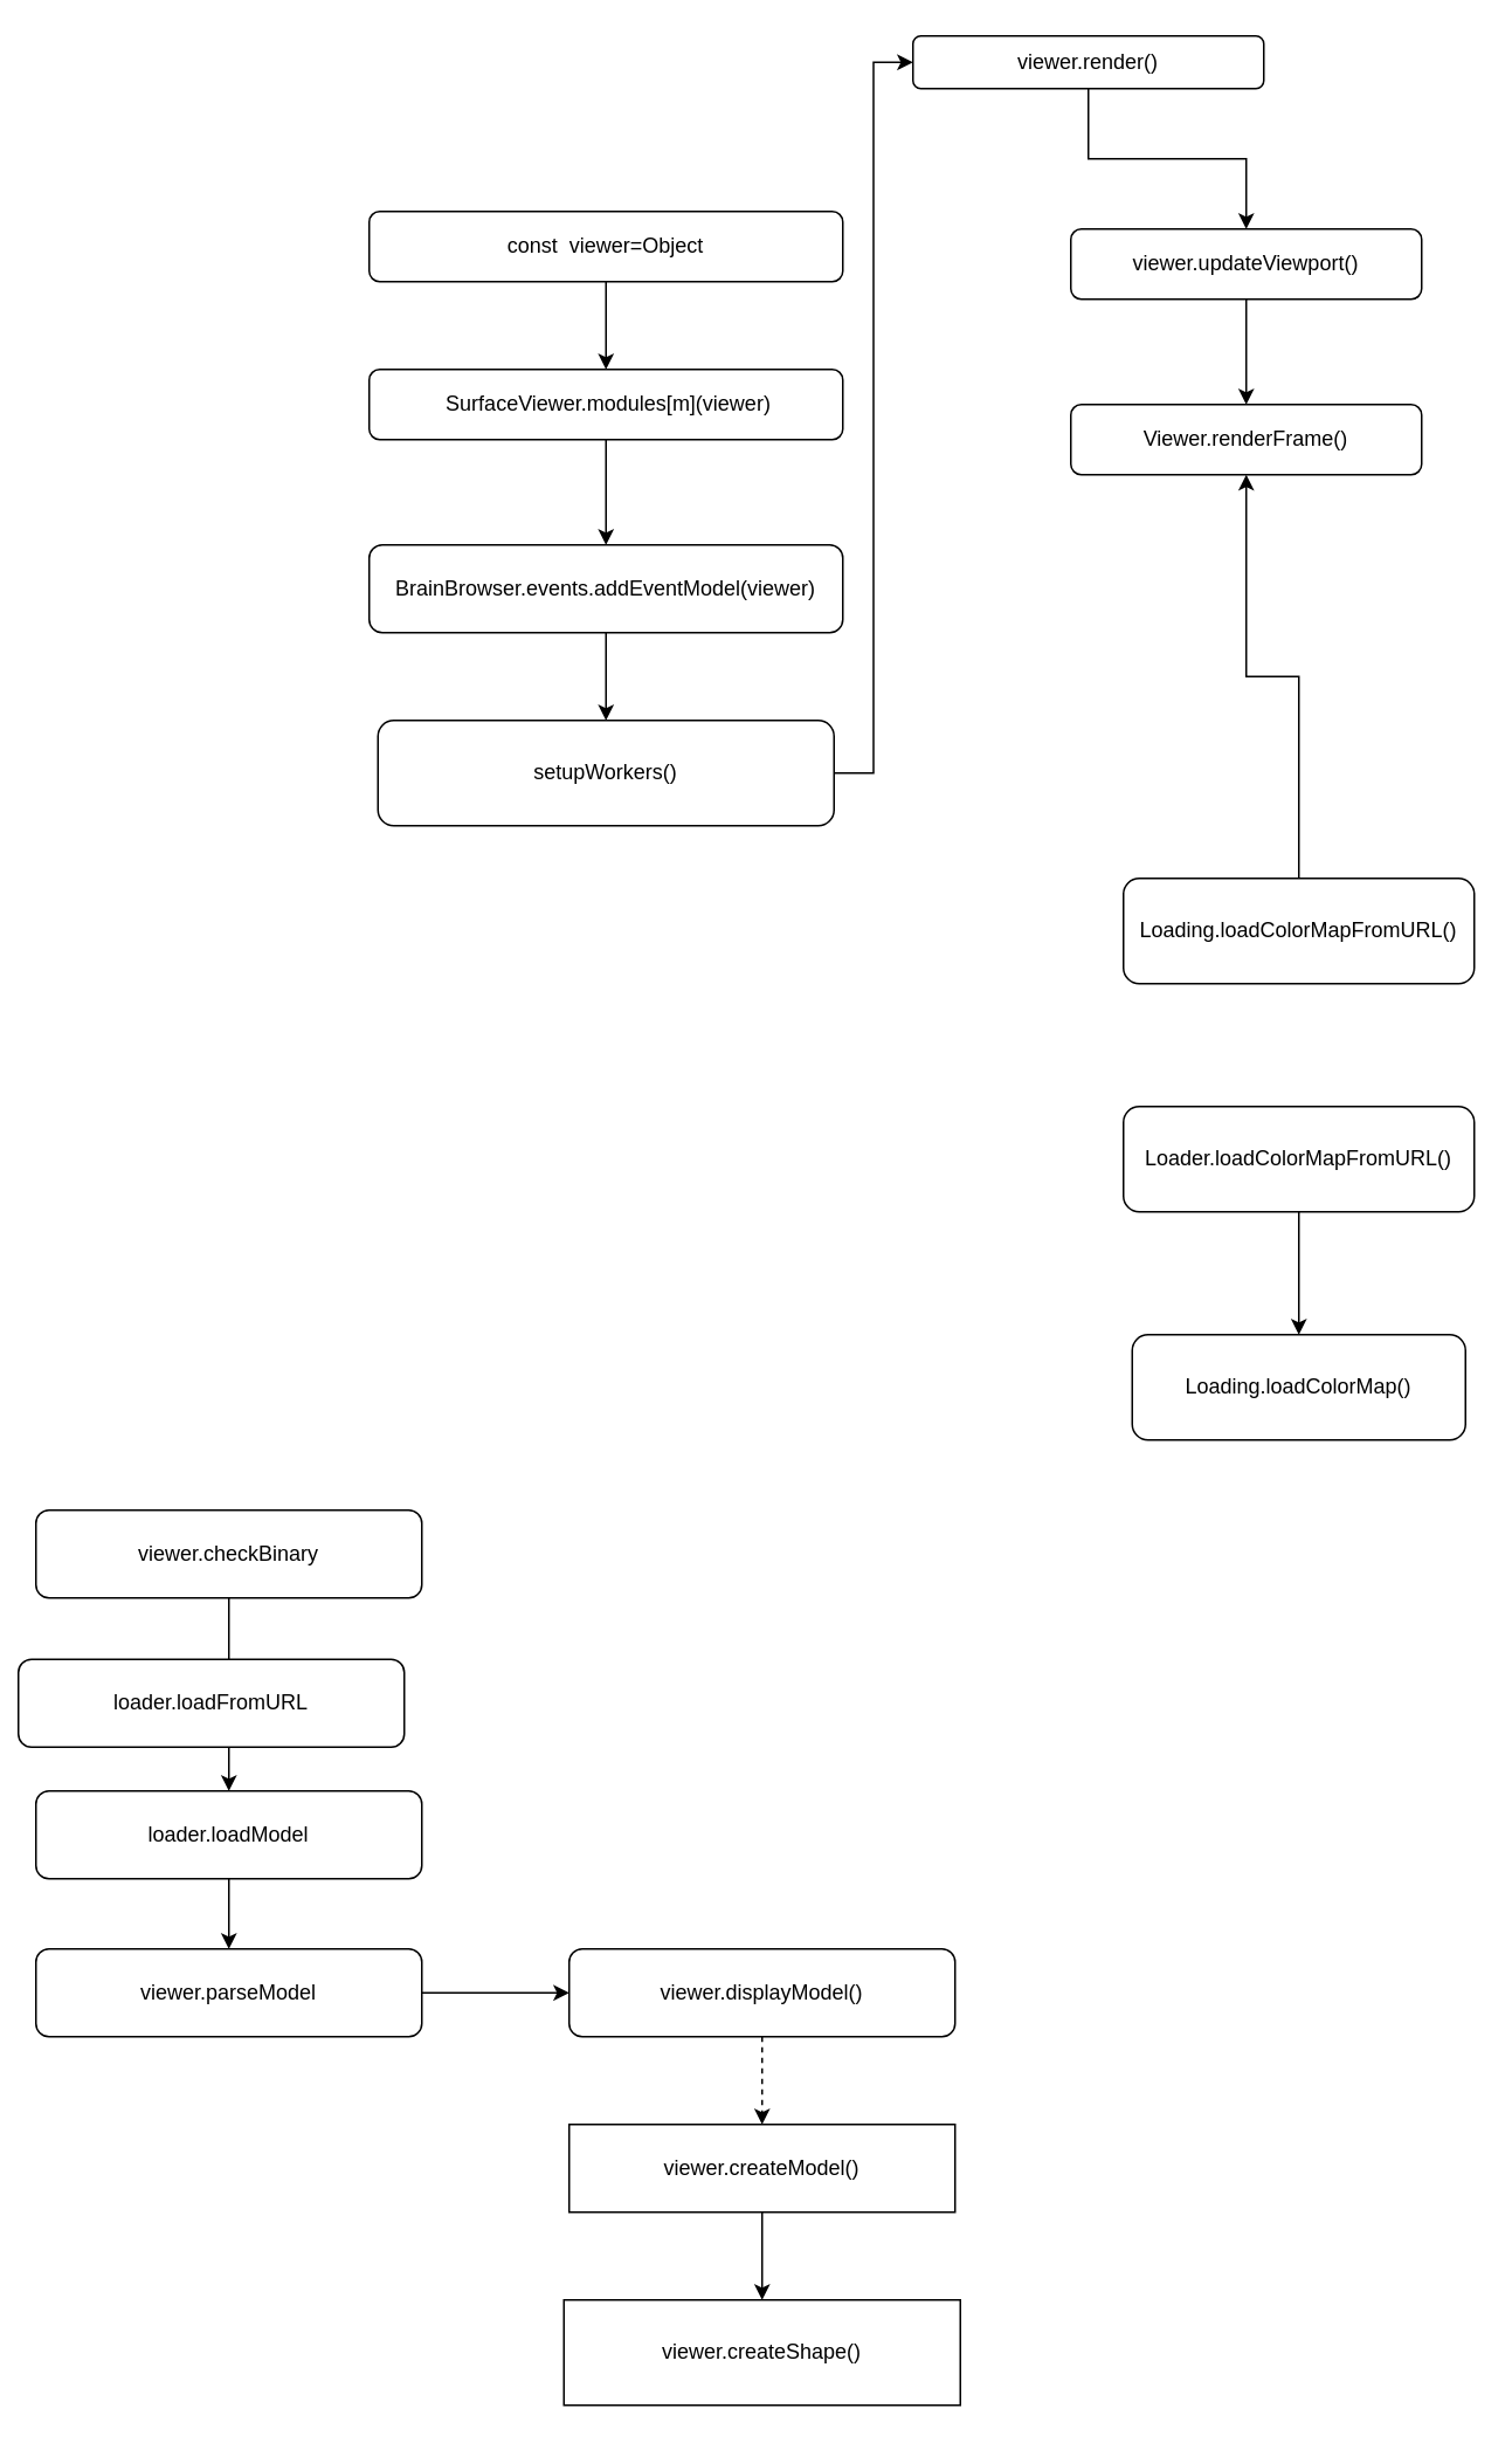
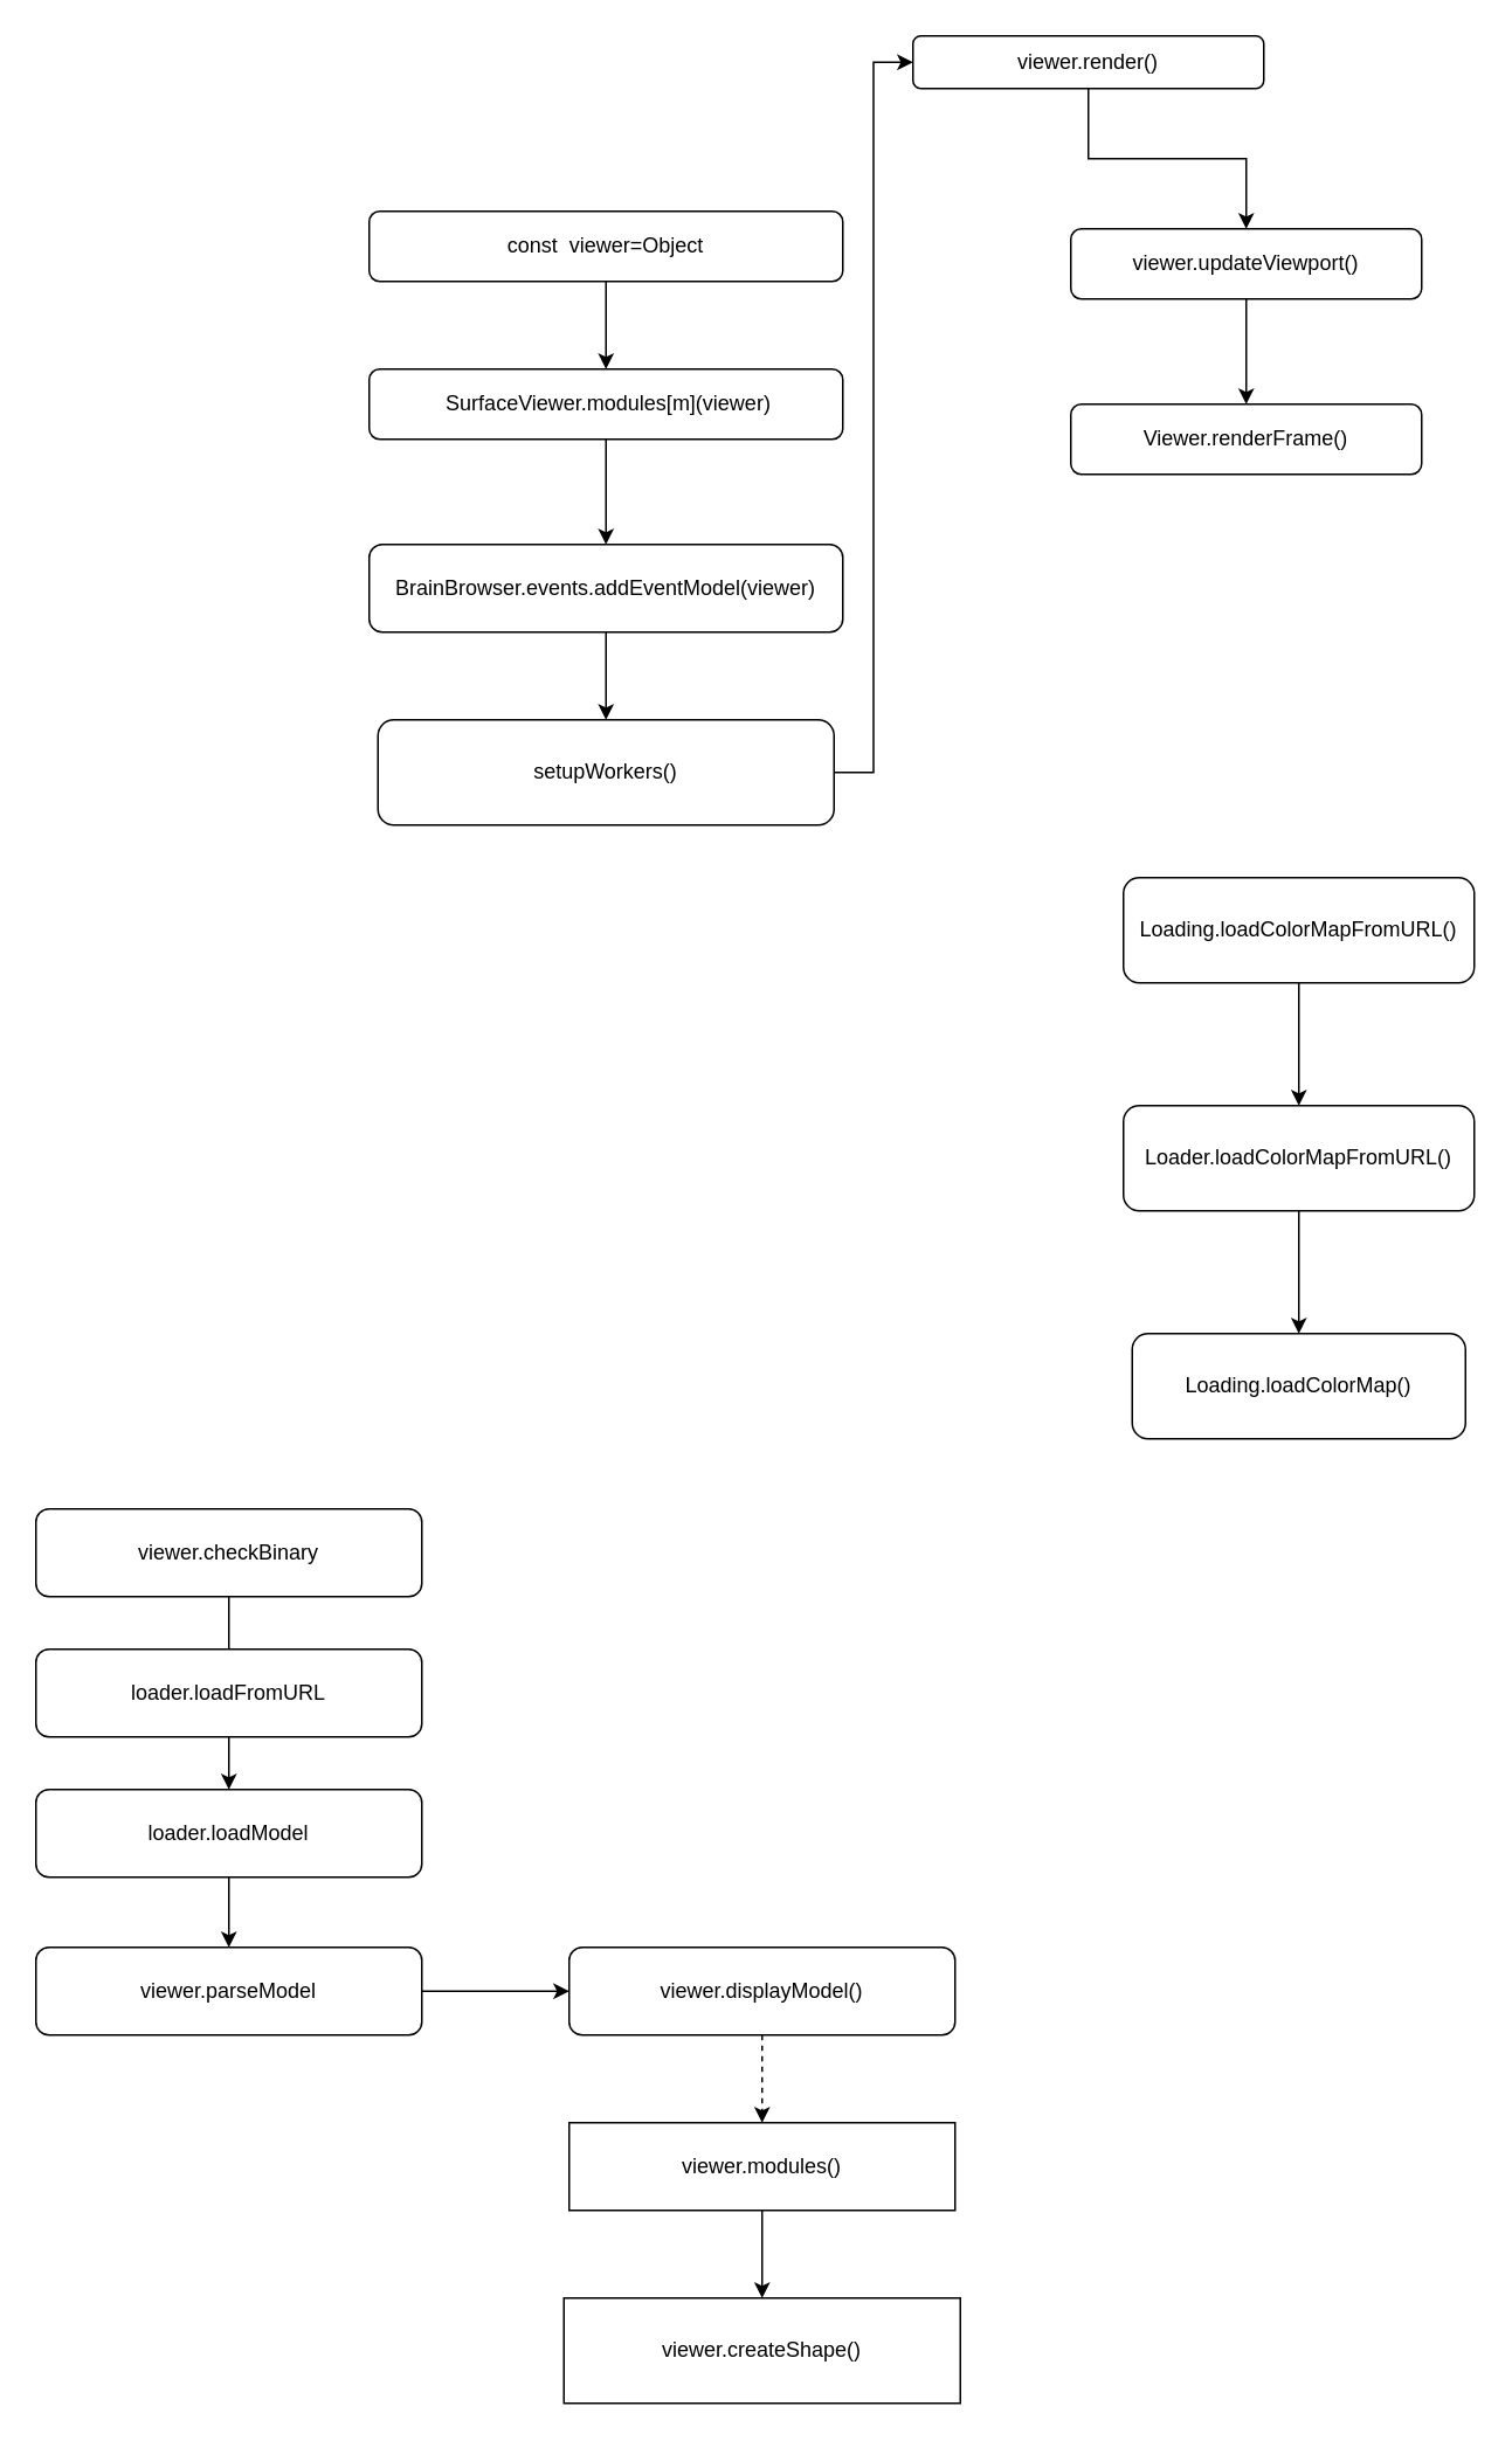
- <mxCell id="15" style="edgeStyle=orthogonalEdgeStyle;rounded=0;orthogonalLoop=1;jettySize=auto;html=1;" edge="1" parent="1" source="16" target="14"><mxGeometry relative="1" as="geometry" /></mxCell>
+ <mxCell id="15" style="edgeStyle=orthogonalEdgeStyle;rounded=0;orthogonalLoop=1;jettySize=auto;html=1;" edge="1" parent="1" source="16" target="18"><mxGeometry relative="1" as="geometry" /></mxCell>
- <mxCell id="22" value="loader.loadFromURL" style="rounded=1;whiteSpace=wrap;html=1;" vertex="1" parent="1"><mxGeometry x="10" y="945" width="220" height="50" as="geometry" /></mxCell>
+ <mxCell id="22" value="loader.loadFromURL" style="rounded=1;whiteSpace=wrap;html=1;" vertex="1" parent="1"><mxGeometry x="20" y="940" width="220" height="50" as="geometry" /></mxCell>
- <mxCell id="30" value="viewer.createModel()" style="rounded=2;whiteSpace=wrap;html=1;" vertex="1" parent="1"><mxGeometry x="324" y="1210" width="220" height="50" as="geometry" /></mxCell>
+ <mxCell id="30" value="viewer.modules()" style="rounded=2;whiteSpace=wrap;html=1;" vertex="1" parent="1"><mxGeometry x="324" y="1210" width="220" height="50" as="geometry" /></mxCell>
